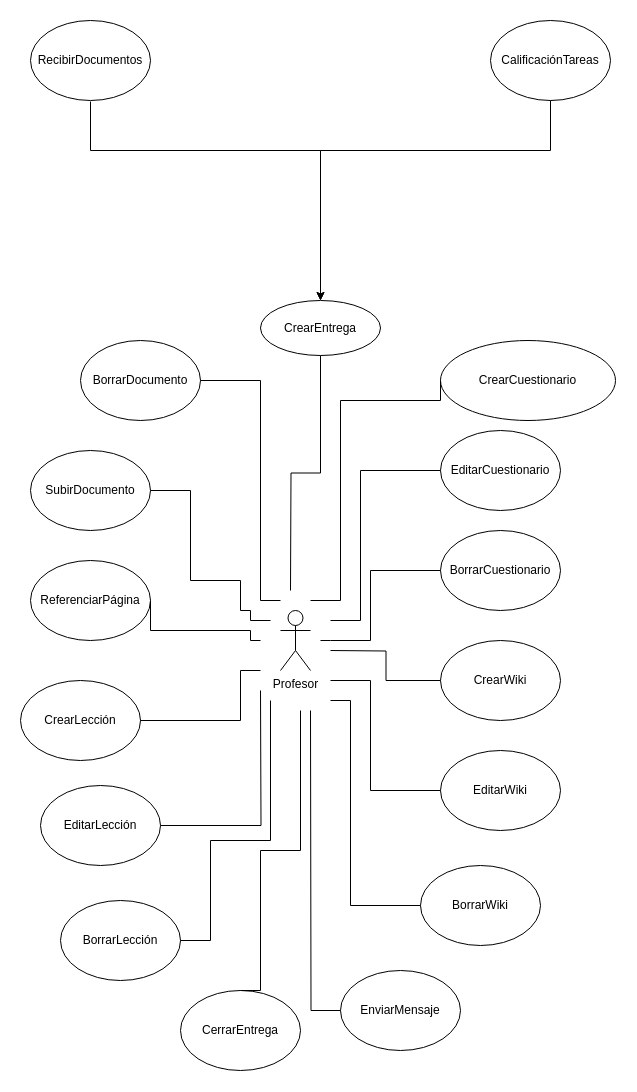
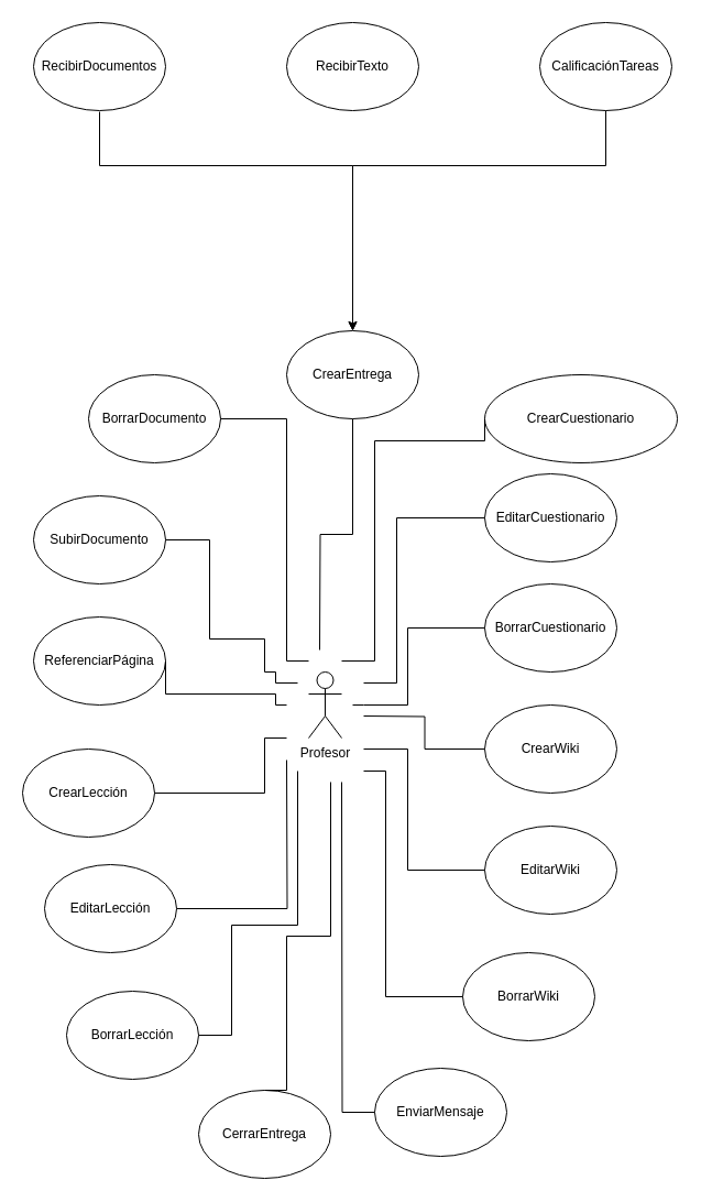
+ <mxCell id="7" value="RecibirTexto" style="ellipse;whiteSpace=wrap;html=1;" parent="1" vertex="1"><mxGeometry x="260" y="20" width="120" height="80" as="geometry" /></mxCell>
- <mxCell id="8" value="CrearEntrega" style="ellipse;whiteSpace=wrap;html=1;" parent="1" vertex="1"><mxGeometry x="260" y="300" width="120" height="55" as="geometry" /></mxCell>
+ <mxCell id="8" value="CrearEntrega" style="ellipse;whiteSpace=wrap;html=1;" parent="1" vertex="1"><mxGeometry x="260" y="300" width="120" height="80" as="geometry" /></mxCell>
